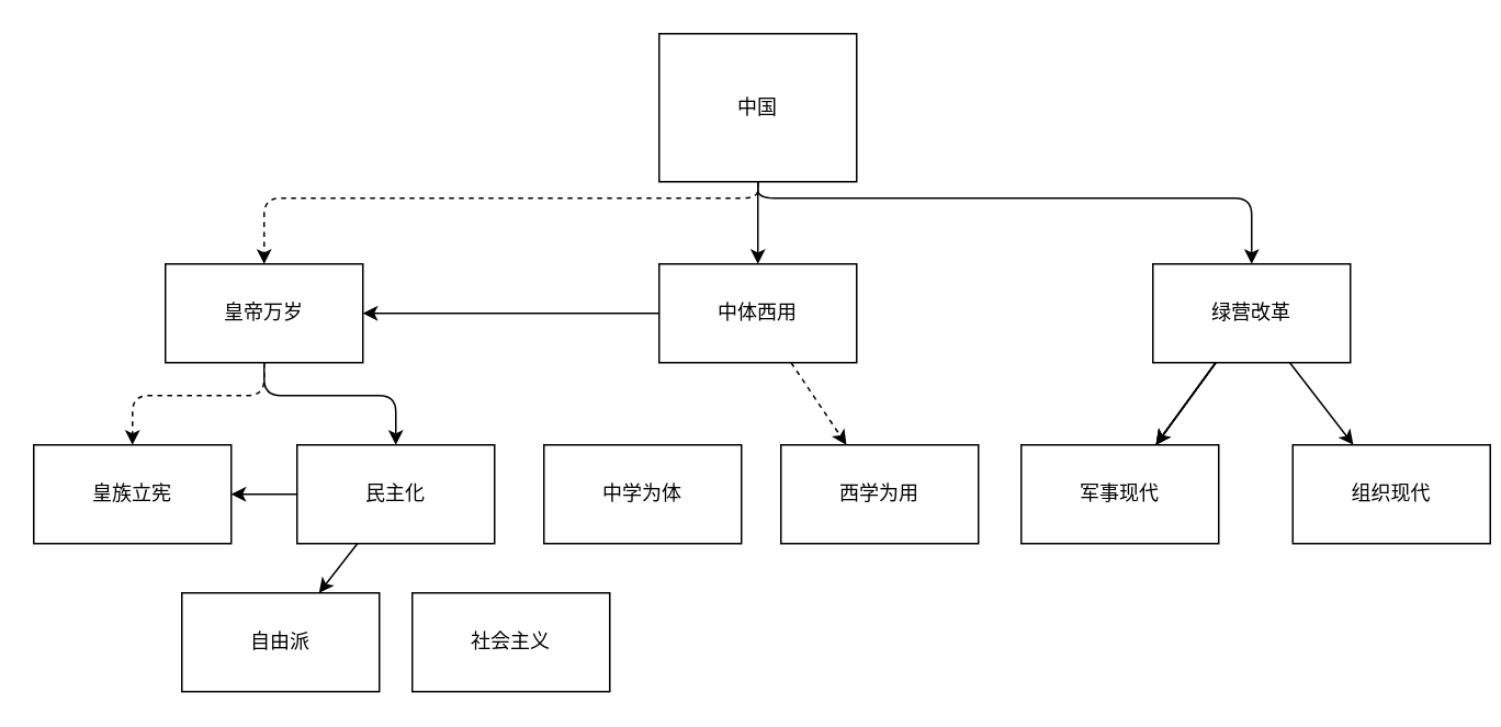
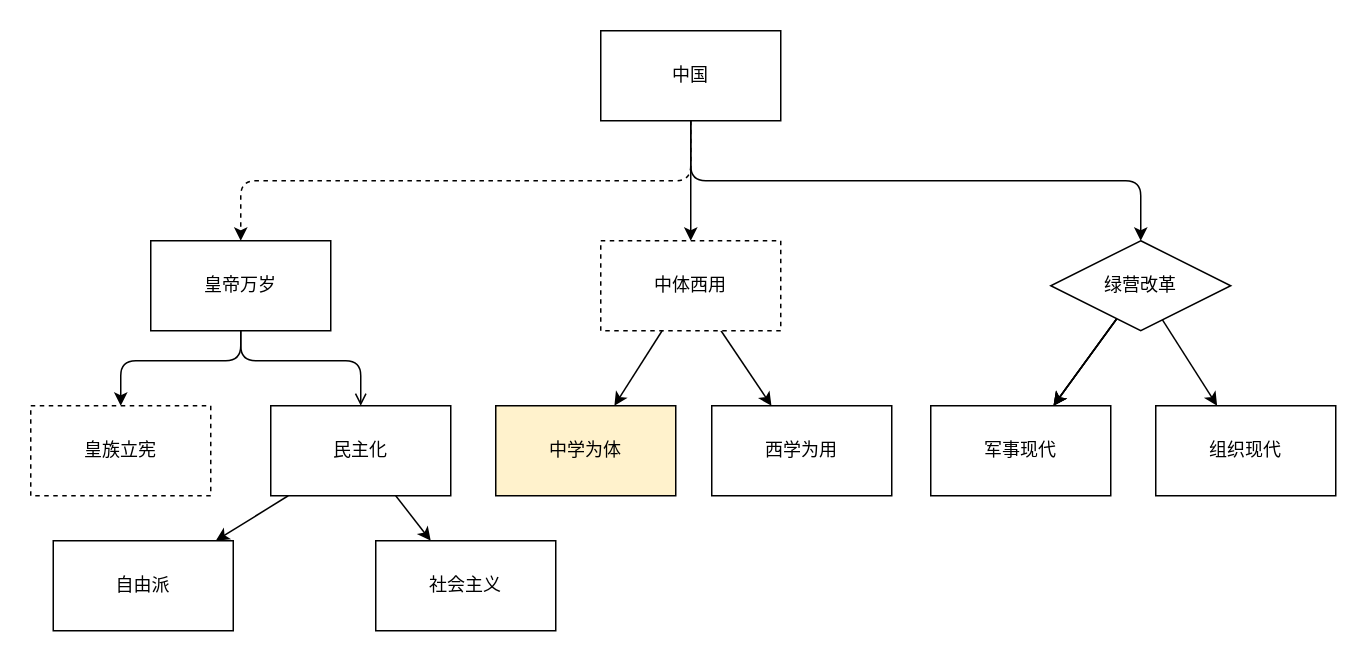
- <mxCell id="5" value="中国" style="rounded=0;whiteSpace=wrap;html=1;" parent="1" vertex="1"><mxGeometry x="400" y="20" width="120" height="90" as="geometry" /></mxCell>
+ <mxCell id="5" value="中国" style="rounded=0;whiteSpace=wrap;html=1;" parent="1" vertex="1"><mxGeometry x="400" y="20" width="120" height="60" as="geometry" /></mxCell>
- <mxCell id="9" value="" style="edgeStyle=none;html=1;" parent="1" source="11" target="8" edge="1"><mxGeometry relative="1" as="geometry" /></mxCell>
+ <mxCell id="9" value="" style="edgeStyle=none;html=1;" parent="1" source="11" target="21" edge="1"><mxGeometry relative="1" as="geometry" /></mxCell>
- <mxCell id="11" value="中体西用" style="whiteSpace=wrap;html=1;rounded=0;" parent="1" vertex="1"><mxGeometry x="400" y="160" width="120" height="60" as="geometry" /></mxCell>
+ <mxCell id="11" value="中体西用" style="whiteSpace=wrap;html=1;rounded=0;dashed=1;" parent="1" vertex="1"><mxGeometry x="400" y="160" width="120" height="60" as="geometry" /></mxCell>
- <mxCell id="16" value="绿营改革" style="whiteSpace=wrap;html=1;rounded=0;" parent="1" vertex="1"><mxGeometry x="700" y="160" width="120" height="60" as="geometry" /></mxCell>
+ <mxCell id="16" value="绿营改革" style="rhombus;whiteSpace=wrap;html=1;" parent="1" vertex="1"><mxGeometry x="700" y="160" width="120" height="60" as="geometry" /></mxCell>
- <mxCell id="6" value="" style="edgeStyle=none;html=1;dashed=1;" parent="1" source="8" target="17" edge="1"><mxGeometry relative="1" as="geometry"><Array as="points"><mxPoint x="160" y="240" /><mxPoint x="80" y="240" /></Array></mxGeometry></mxCell>
+ <mxCell id="6" value="" style="edgeStyle=none;html=1;" parent="1" source="8" target="17" edge="1"><mxGeometry relative="1" as="geometry"><Array as="points"><mxPoint x="160" y="240" /><mxPoint x="80" y="240" /></Array></mxGeometry></mxCell>
- <mxCell id="10" value="" style="edgeStyle=none;html=1;dashed=1;" parent="1" source="11" target="22" edge="1"><mxGeometry relative="1" as="geometry" /></mxCell>
+ <mxCell id="10" value="" style="edgeStyle=none;html=1;" parent="1" source="11" target="22" edge="1"><mxGeometry relative="1" as="geometry" /></mxCell>
- <mxCell id="7" value="" style="edgeStyle=none;html=1;" parent="1" source="8" target="20" edge="1"><mxGeometry relative="1" as="geometry"><Array as="points"><mxPoint x="160" y="240" /><mxPoint x="240" y="240" /></Array></mxGeometry></mxCell>
+ <mxCell id="7" value="" style="edgeStyle=none;html=1;endArrow=open;" parent="1" source="8" target="20" edge="1"><mxGeometry relative="1" as="geometry"><Array as="points"><mxPoint x="160" y="240" /><mxPoint x="240" y="240" /></Array></mxGeometry></mxCell>
- <mxCell id="17" value="皇族立宪" style="whiteSpace=wrap;html=1;rounded=0;" parent="1" vertex="1"><mxGeometry x="20" y="270" width="120" height="60" as="geometry" /></mxCell>
+ <mxCell id="17" value="皇族立宪" style="whiteSpace=wrap;html=1;rounded=0;dashed=1;" parent="1" vertex="1"><mxGeometry x="20" y="270" width="120" height="60" as="geometry" /></mxCell>
- <mxCell id="19" value="" style="edgeStyle=none;html=1;" parent="1" source="20" target="17" edge="1"><mxGeometry relative="1" as="geometry" /></mxCell>
+ <mxCell id="19" value="" style="edgeStyle=none;html=1;" parent="1" source="20" target="26" edge="1"><mxGeometry relative="1" as="geometry" /></mxCell>
- <mxCell id="21" value="中学为体" style="whiteSpace=wrap;html=1;rounded=0;" parent="1" vertex="1"><mxGeometry x="330" y="270" width="120" height="60" as="geometry" /></mxCell>
+ <mxCell id="21" value="中学为体" style="whiteSpace=wrap;html=1;rounded=0;fillColor=#fff2cc;" parent="1" vertex="1"><mxGeometry x="330" y="270" width="120" height="60" as="geometry" /></mxCell>
- <mxCell id="24" value="组织现代" style="whiteSpace=wrap;html=1;rounded=0;" parent="1" vertex="1"><mxGeometry x="785" y="270" width="120" height="60" as="geometry" /></mxCell>
+ <mxCell id="24" value="组织现代" style="whiteSpace=wrap;html=1;rounded=0;" parent="1" vertex="1"><mxGeometry x="770" y="270" width="120" height="60" as="geometry" /></mxCell>
- <mxCell id="25" value="自由派" style="whiteSpace=wrap;html=1;rounded=0;" parent="1" vertex="1"><mxGeometry x="110" y="360" width="120" height="60" as="geometry" /></mxCell>
+ <mxCell id="25" value="自由派" style="whiteSpace=wrap;html=1;rounded=0;" parent="1" vertex="1"><mxGeometry x="35" y="360" width="120" height="60" as="geometry" /></mxCell>
